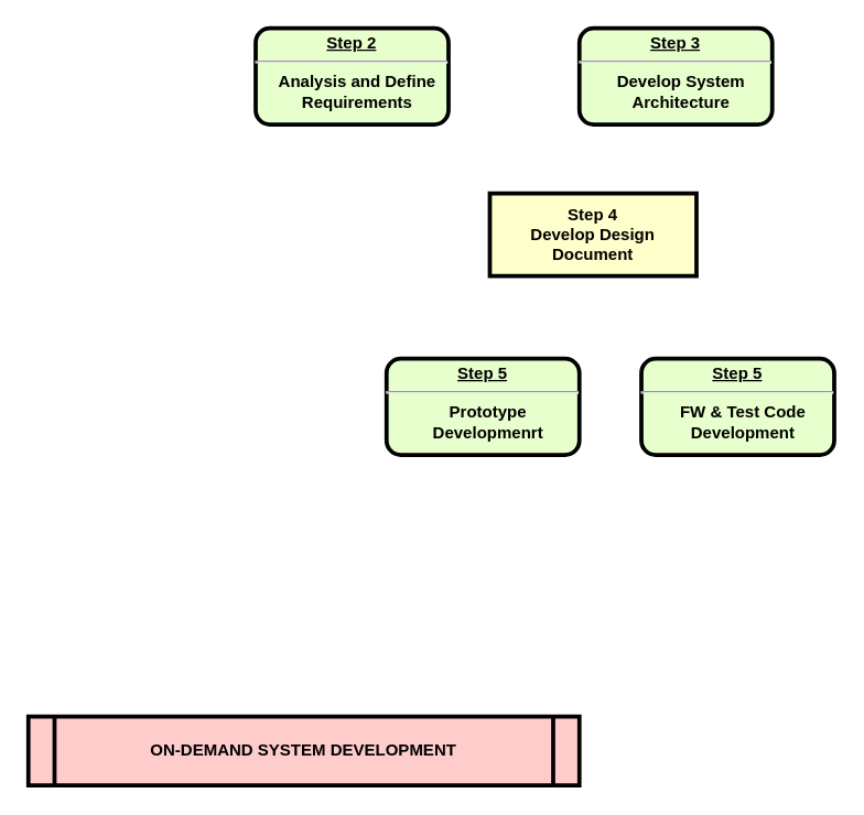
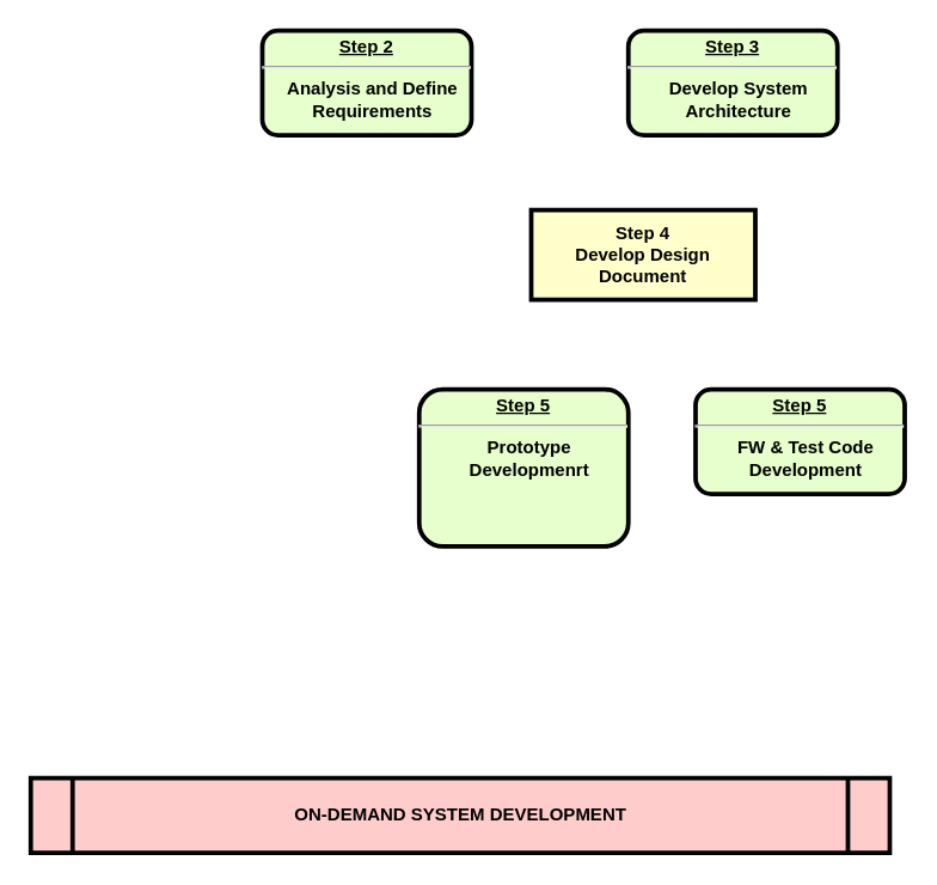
- <mxCell id="3" value="&lt;p style=&quot;margin: 0px; margin-top: 4px; text-align: center; text-decoration: underline;&quot;&gt;&lt;strong&gt;Step 2&lt;/strong&gt;&lt;/p&gt;&lt;hr&gt;&lt;p style=&quot;margin: 0px; margin-left: 8px;&quot;&gt;Analysis and Define&lt;/p&gt;&lt;p style=&quot;margin: 0px; margin-left: 8px;&quot;&gt;Requirements&lt;/p&gt;" style="verticalAlign=middle;align=center;overflow=fill;fontSize=12;fontFamily=Helvetica;html=1;rounded=1;fontStyle=1;strokeWidth=3;fillColor=#E6FFCC" parent="1" vertex="1"><mxGeometry x="185" y="20" width="140" height="70" as="geometry" /></mxCell>
+ <mxCell id="3" value="&lt;p style=&quot;margin: 0px; margin-top: 4px; text-align: center; text-decoration: underline;&quot;&gt;&lt;strong&gt;Step 2&lt;/strong&gt;&lt;/p&gt;&lt;hr&gt;&lt;p style=&quot;margin: 0px; margin-left: 8px;&quot;&gt;Analysis and Define&lt;/p&gt;&lt;p style=&quot;margin: 0px; margin-left: 8px;&quot;&gt;Requirements&lt;/p&gt;" style="verticalAlign=middle;align=center;overflow=fill;fontSize=12;fontFamily=Helvetica;html=1;rounded=1;fontStyle=1;strokeWidth=3;fillColor=#E6FFCC" parent="1" vertex="1"><mxGeometry x="175" y="20" width="140" height="70" as="geometry" /></mxCell>
- <mxCell id="7" value="&lt;p style=&quot;margin: 0px; margin-top: 4px; text-align: center; text-decoration: underline;&quot;&gt;&lt;strong&gt;Step 5&lt;/strong&gt;&lt;/p&gt;&lt;hr&gt;&lt;p style=&quot;margin: 0px; margin-left: 8px;&quot;&gt;Prototype&lt;/p&gt;&lt;p style=&quot;margin: 0px; margin-left: 8px;&quot;&gt;Developmenrt&lt;/p&gt;" style="verticalAlign=middle;align=center;overflow=fill;fontSize=12;fontFamily=Helvetica;html=1;rounded=1;fontStyle=1;strokeWidth=3;fillColor=#E6FFCC" vertex="1" parent="1"><mxGeometry x="280" y="260" width="140" height="70" as="geometry" /></mxCell>
+ <mxCell id="7" value="&lt;p style=&quot;margin: 0px; margin-top: 4px; text-align: center; text-decoration: underline;&quot;&gt;&lt;strong&gt;Step 5&lt;/strong&gt;&lt;/p&gt;&lt;hr&gt;&lt;p style=&quot;margin: 0px; margin-left: 8px;&quot;&gt;Prototype&lt;/p&gt;&lt;p style=&quot;margin: 0px; margin-left: 8px;&quot;&gt;Developmenrt&lt;/p&gt;" style="verticalAlign=middle;align=center;overflow=fill;fontSize=12;fontFamily=Helvetica;html=1;rounded=1;fontStyle=1;strokeWidth=3;fillColor=#E6FFCC" vertex="1" parent="1"><mxGeometry x="280" y="260" width="140" height="105" as="geometry" /></mxCell>
- <mxCell id="2" value="ON-DEMAND SYSTEM DEVELOPMENT" style="shape=process;whiteSpace=wrap;align=center;verticalAlign=middle;size=0.048;fontStyle=1;strokeWidth=3;fillColor=#FFCCCC" parent="1" vertex="1"><mxGeometry x="20" y="520" width="400" height="50" as="geometry" /></mxCell>
+ <mxCell id="2" value="ON-DEMAND SYSTEM DEVELOPMENT" style="shape=process;whiteSpace=wrap;align=center;verticalAlign=middle;size=0.048;fontStyle=1;strokeWidth=3;fillColor=#FFCCCC" parent="1" vertex="1"><mxGeometry x="20" y="520" width="575" height="50" as="geometry" /></mxCell>
